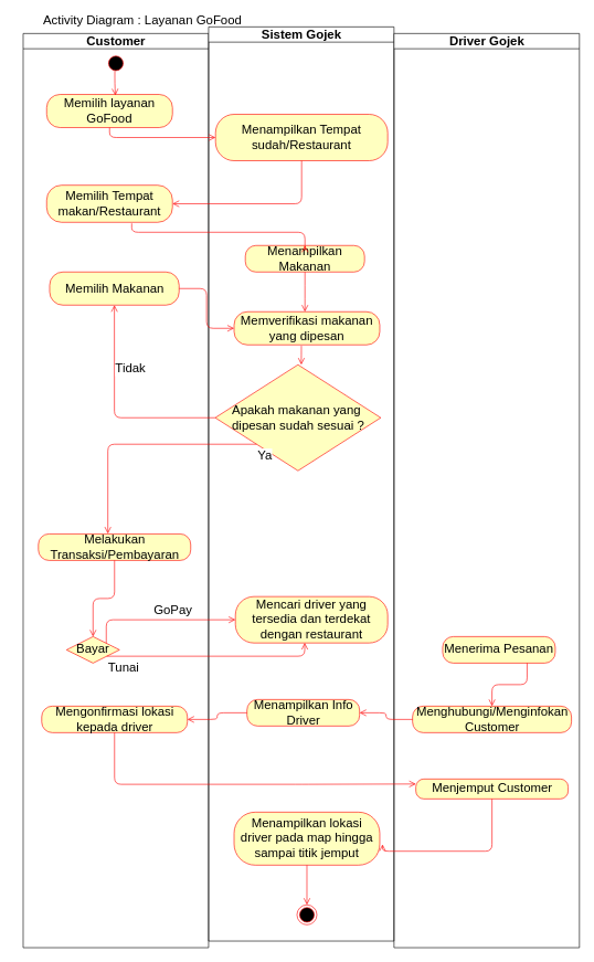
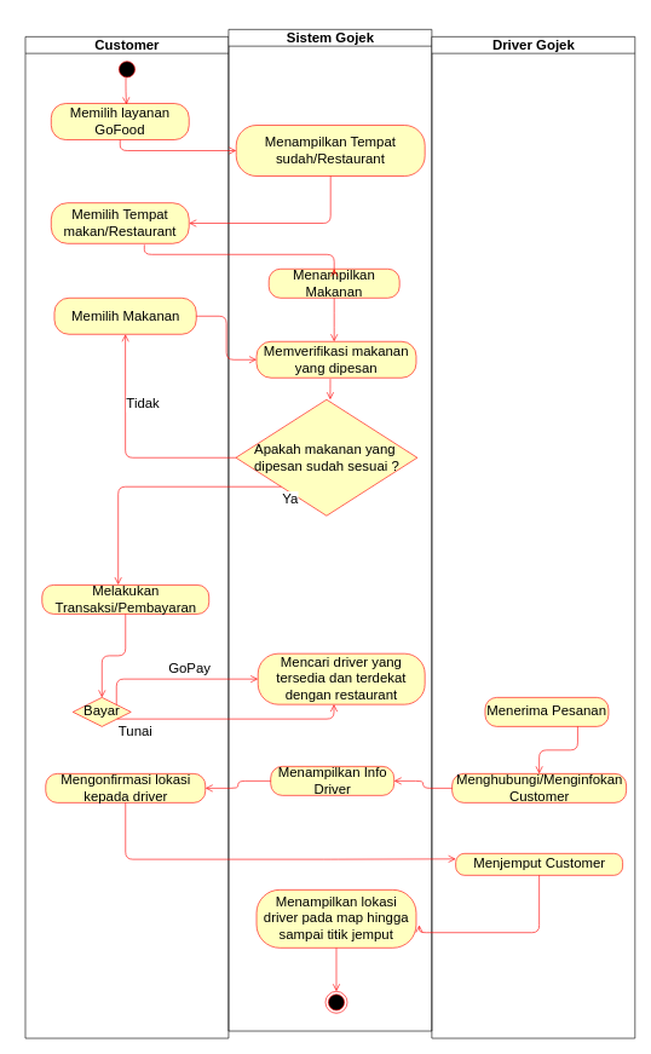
- <mxCell id="30" value="Activity Diagram : Layanan GoFood" style="text;html=1;strokeColor=none;fillColor=none;align=center;verticalAlign=middle;whiteSpace=wrap;rounded=0;fontSize=19;" vertex="1" parent="1"><mxGeometry x="20" y="20" width="390" height="20" as="geometry" /></mxCell>
